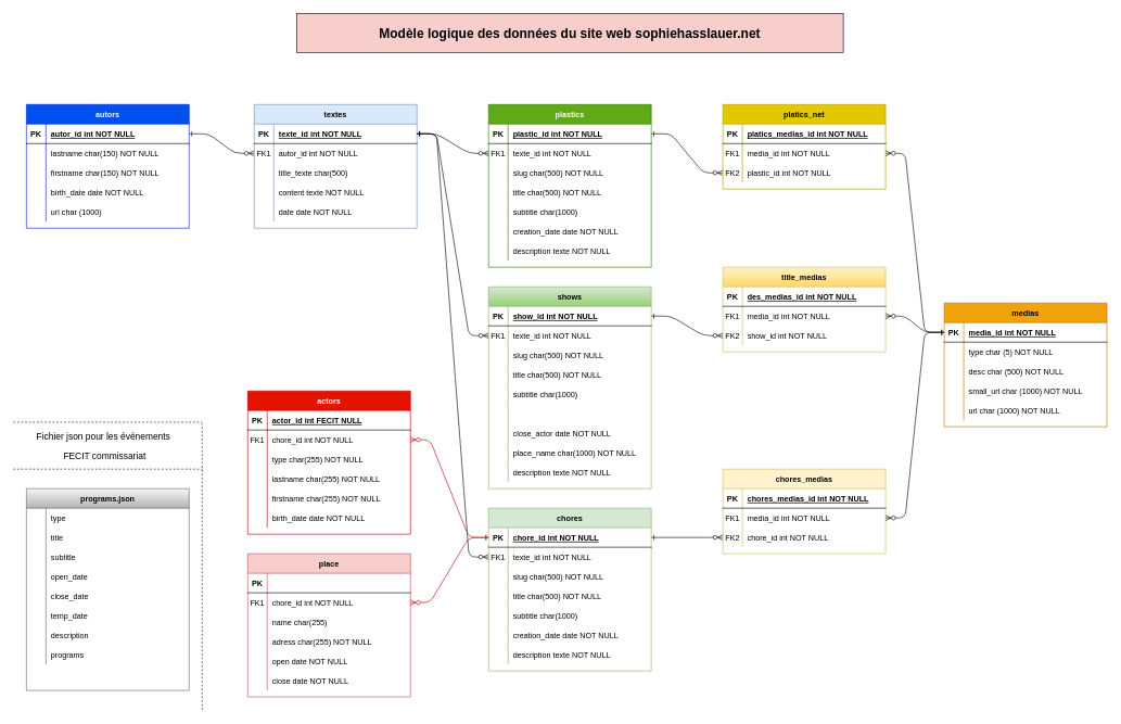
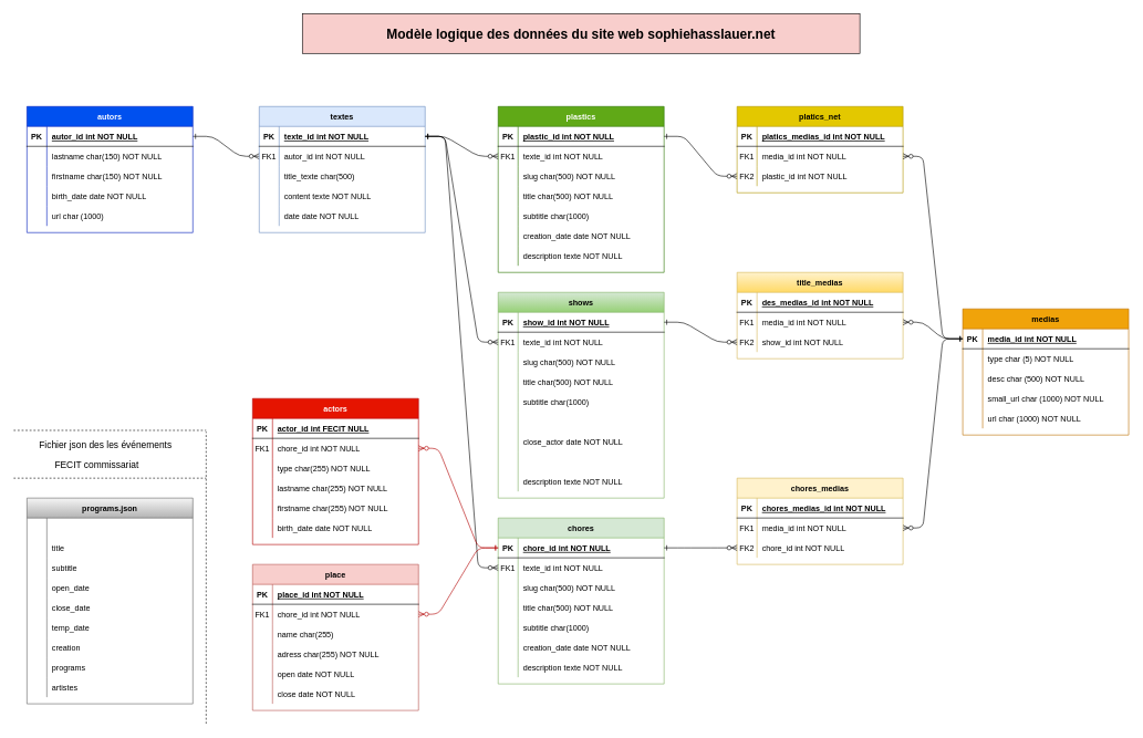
- <mxCell id="165" value="&lt;span style=&quot;font-weight: 400&quot;&gt;Fichier json pour les événements&amp;nbsp;&lt;/span&gt;" style="text;html=1;align=center;verticalAlign=middle;resizable=0;points=[];autosize=1;strokeColor=none;fillColor=none;fontStyle=1;fontSize=14;" parent="1" vertex="1"><mxGeometry x="50" y="660" width="220" height="20" as="geometry" /></mxCell>
+ <mxCell id="165" value="&lt;span style=&quot;font-weight: 400&quot;&gt;Fichier json des les événements&amp;nbsp;&lt;/span&gt;" style="text;html=1;align=center;verticalAlign=middle;resizable=0;points=[];autosize=1;strokeColor=none;fillColor=none;fontStyle=1;fontSize=14;" parent="1" vertex="1"><mxGeometry x="50" y="660" width="220" height="20" as="geometry" /></mxCell>
- <mxCell id="98" value="place_name char(1000) NOT NULL" style="shape=partialRectangle;overflow=hidden;connectable=0;fillColor=none;top=0;left=0;bottom=0;right=0;align=left;spacingLeft=6;" parent="96" vertex="1"><mxGeometry x="30" width="220" height="30" as="geometry"><mxRectangle width="220" height="30" as="alternateBounds" /></mxGeometry></mxCell>
- <mxCell id="166" value="FECIT commissariat" style="text;html=1;align=center;verticalAlign=middle;resizable=0;points=[];autosize=1;strokeColor=none;fillColor=none;fontSize=14;" parent="1" vertex="1"><mxGeometry x="90" y="690" width="140" height="20" as="geometry" /></mxCell>
+ <mxCell id="166" value="FECIT commissariat" style="text;html=1;align=center;verticalAlign=middle;resizable=0;points=[];autosize=1;strokeColor=none;fillColor=none;fontSize=14;" parent="1" vertex="1"><mxGeometry x="75" y="690" width="140" height="20" as="geometry" /></mxCell>
- <mxCell id="170" value="type" style="shape=partialRectangle;overflow=hidden;connectable=0;fillColor=none;top=0;left=0;bottom=0;right=0;align=left;spacingLeft=6;" parent="168" vertex="1"><mxGeometry x="30" width="220" height="30" as="geometry"><mxRectangle width="220" height="30" as="alternateBounds" /></mxGeometry></mxCell>
+ <mxCell id="217" value="place_id int NOT NULL" style="shape=partialRectangle;overflow=hidden;connectable=0;fillColor=none;top=0;left=0;bottom=0;right=0;align=left;spacingLeft=6;fontStyle=5;" parent="215" vertex="1"><mxGeometry x="30" width="220" height="30" as="geometry"><mxRectangle width="220" height="30" as="alternateBounds" /></mxGeometry></mxCell>
- <mxCell id="188" value="description" style="shape=partialRectangle;overflow=hidden;connectable=0;fillColor=none;top=0;left=0;bottom=0;right=0;align=left;spacingLeft=6;" parent="186" vertex="1"><mxGeometry x="30" width="220" height="30" as="geometry"><mxRectangle width="220" height="30" as="alternateBounds" /></mxGeometry></mxCell>
+ <mxCell id="188" value="creation" style="shape=partialRectangle;overflow=hidden;connectable=0;fillColor=none;top=0;left=0;bottom=0;right=0;align=left;spacingLeft=6;" parent="186" vertex="1"><mxGeometry x="30" width="220" height="30" as="geometry"><mxRectangle width="220" height="30" as="alternateBounds" /></mxGeometry></mxCell>
+ <mxCell id="194" value="artistes" style="shape=partialRectangle;overflow=hidden;connectable=0;fillColor=none;top=0;left=0;bottom=0;right=0;align=left;spacingLeft=6;" parent="192" vertex="1"><mxGeometry x="30" width="220" height="30" as="geometry"><mxRectangle width="220" height="30" as="alternateBounds" /></mxGeometry></mxCell>
